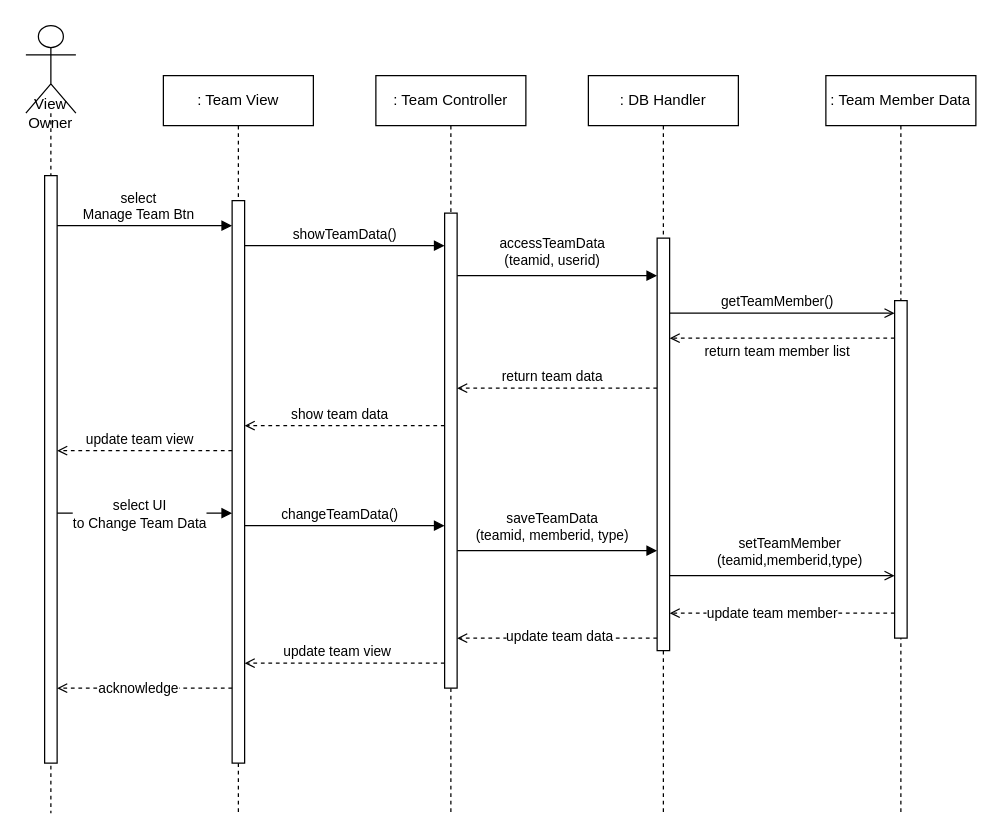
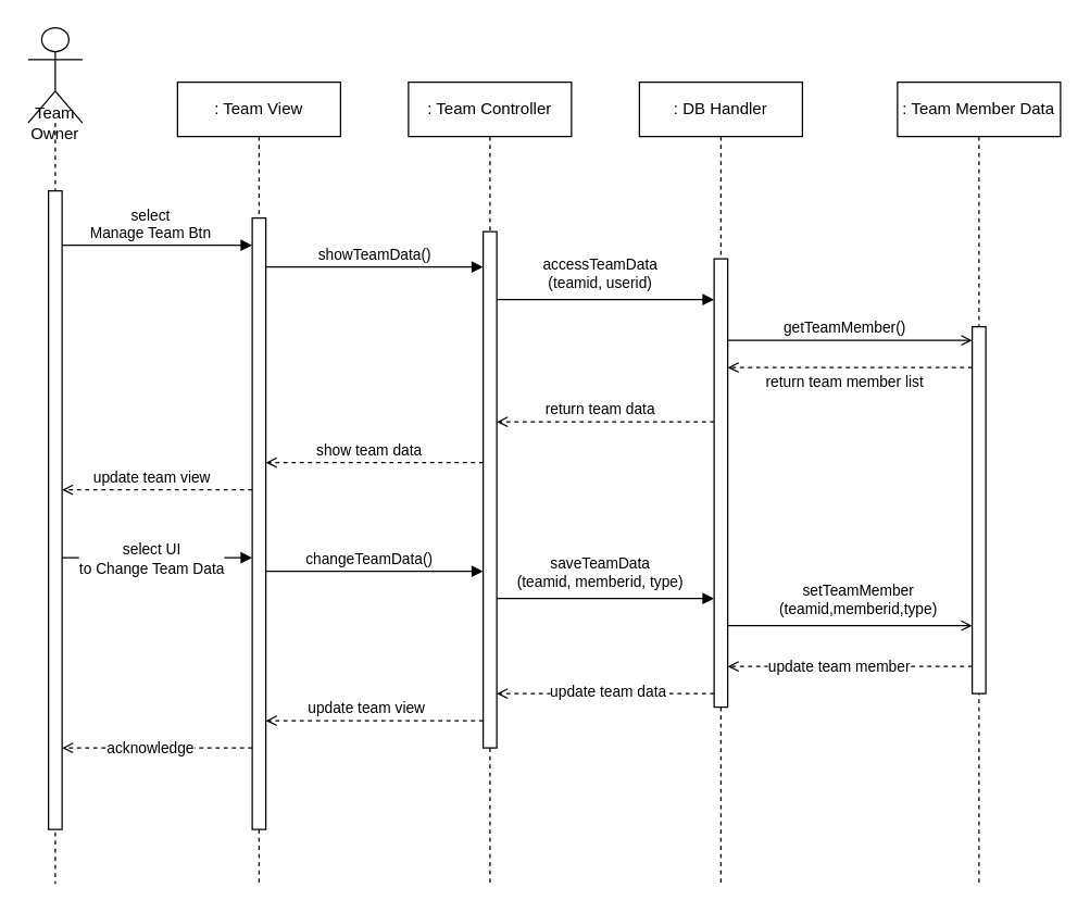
- <mxCell id="9" value="View&lt;br&gt;Owner" style="text;html=1;strokeColor=none;fillColor=none;align=center;verticalAlign=middle;whiteSpace=wrap;rounded=0;" parent="7" vertex="1"><mxGeometry y="60" width="40" height="20" as="geometry" /></mxCell>
+ <mxCell id="9" value="Team&lt;br&gt;Owner" style="text;html=1;strokeColor=none;fillColor=none;align=center;verticalAlign=middle;whiteSpace=wrap;rounded=0;" parent="7" vertex="1"><mxGeometry y="60" width="40" height="20" as="geometry" /></mxCell>
